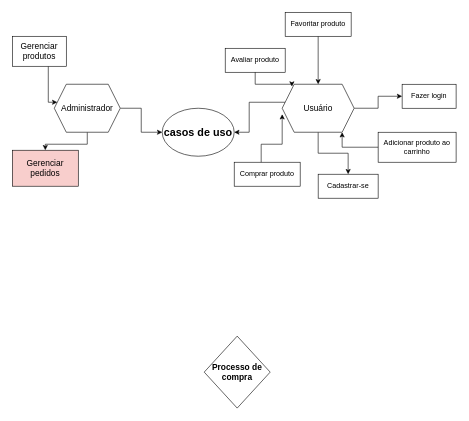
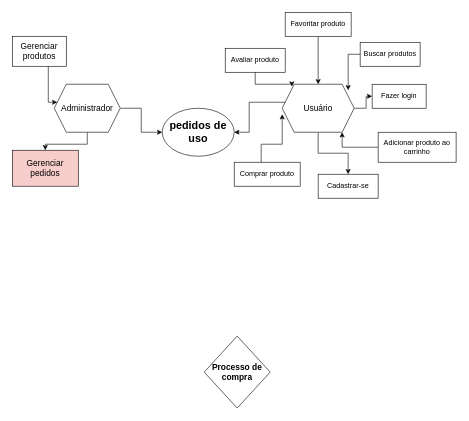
+ <mxCell id="20" style="edgeStyle=orthogonalEdgeStyle;rounded=0;orthogonalLoop=1;jettySize=auto;html=1;entryX=0.917;entryY=0.125;entryDx=0;entryDy=0;entryPerimeter=0;" edge="1" parent="1" source="16" target="9"><mxGeometry relative="1" as="geometry" /></mxCell>
+ <mxCell id="16" value="Buscar produtos" style="rounded=0;whiteSpace=wrap;html=1;" vertex="1" parent="1"><mxGeometry x="600" y="70" width="100" height="40" as="geometry" /></mxCell>
- <mxCell id="17" value="Fazer login" style="rounded=0;whiteSpace=wrap;html=1;" vertex="1" parent="1"><mxGeometry x="670" y="140" width="90" height="40" as="geometry" /></mxCell>
+ <mxCell id="17" value="Fazer login" style="rounded=0;whiteSpace=wrap;html=1;" vertex="1" parent="1"><mxGeometry x="620" y="140" width="90" height="40" as="geometry" /></mxCell>
- <mxCell id="2" value="&lt;b&gt;&lt;font style=&quot;font-size: 18px;&quot;&gt;casos de uso&lt;/font&gt;&lt;/b&gt;" style="ellipse;whiteSpace=wrap;html=1;" vertex="1" parent="1"><mxGeometry x="270" y="180" width="120" height="80" as="geometry" /></mxCell>
+ <mxCell id="2" value="&lt;b&gt;&lt;font style=&quot;font-size: 18px;&quot;&gt;pedidos de uso&lt;/font&gt;&lt;/b&gt;" style="ellipse;whiteSpace=wrap;html=1;" vertex="1" parent="1"><mxGeometry x="270" y="180" width="120" height="80" as="geometry" /></mxCell>
